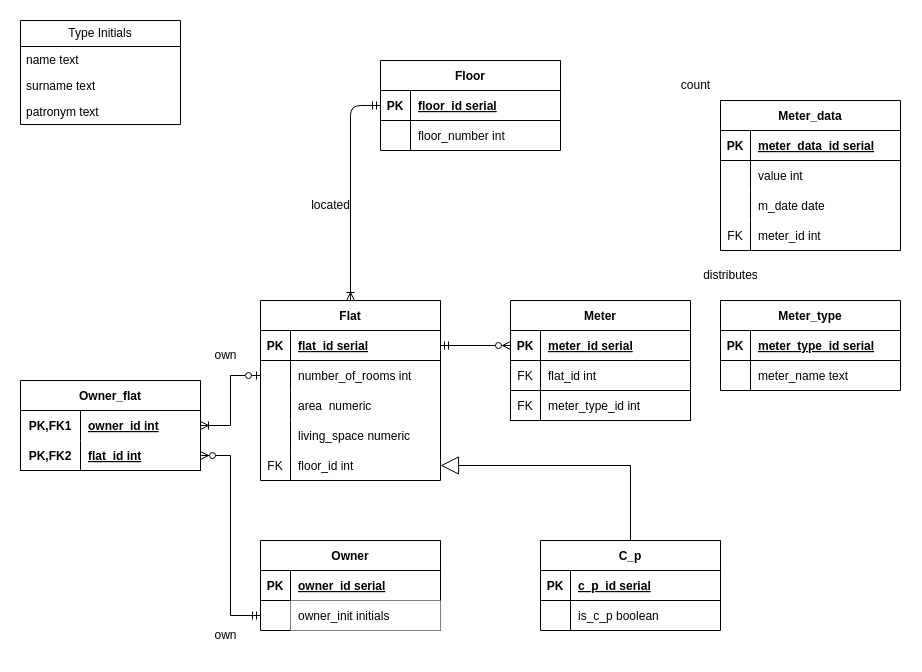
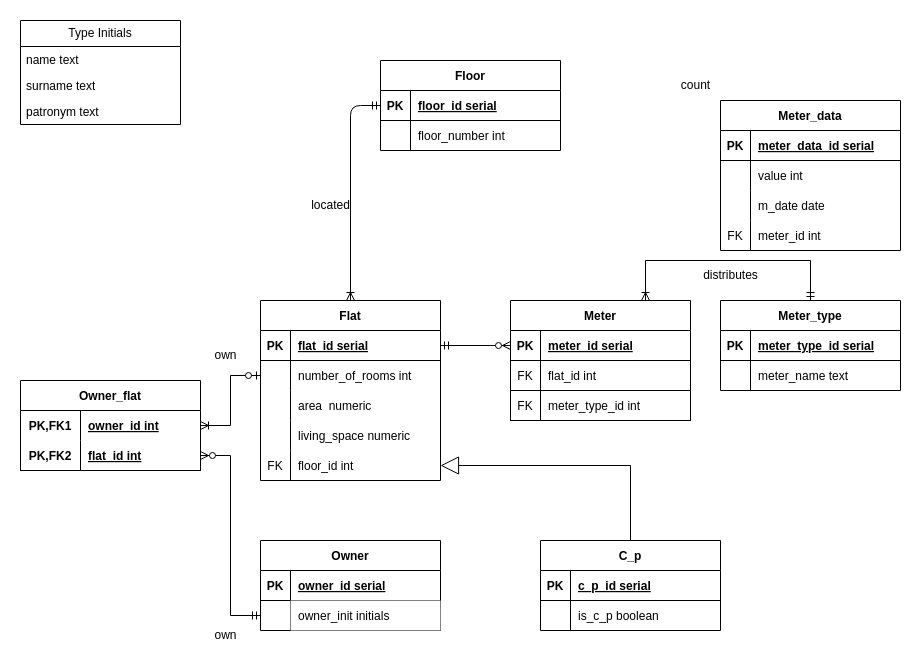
+ <mxCell id="4" value="" style="edgeStyle=orthogonalEdgeStyle;fontSize=12;html=1;endArrow=ERoneToMany;startArrow=ERmandOne;rounded=0;entryX=0.75;entryY=0;entryDx=0;entryDy=0;exitX=0.5;exitY=0;exitDx=0;exitDy=0;" parent="1" source="49" target="39" edge="1"><mxGeometry width="100" height="100" relative="1" as="geometry"><mxPoint x="840" y="260" as="sourcePoint" /><mxPoint x="900" y="415" as="targetPoint" /><Array as="points"><mxPoint x="810" y="260" /><mxPoint x="645" y="260" /></Array></mxGeometry></mxCell>
